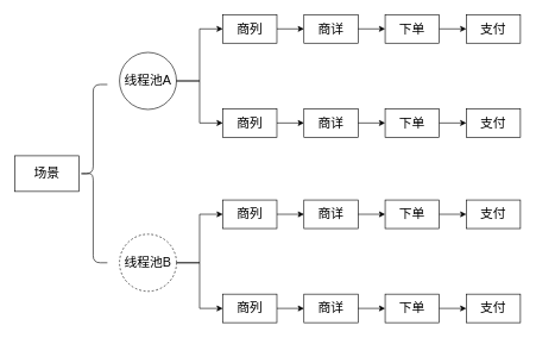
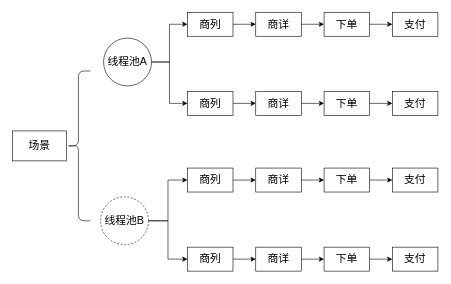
- <mxCell id="5" value="线程池A" style="ellipse;whiteSpace=wrap;html=1;aspect=fixed;fontSize=18;fillColor=none;" vertex="1" parent="1"><mxGeometry x="167" y="73" width="80" height="80" as="geometry" /></mxCell>
+ <mxCell id="5" value="线程池A" style="ellipse;whiteSpace=wrap;html=1;aspect=fixed;fontSize=18;fillColor=none;" vertex="1" parent="1"><mxGeometry x="172" y="63" width="80" height="80" as="geometry" /></mxCell>
